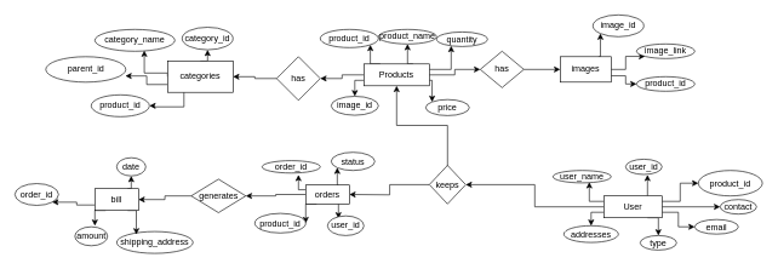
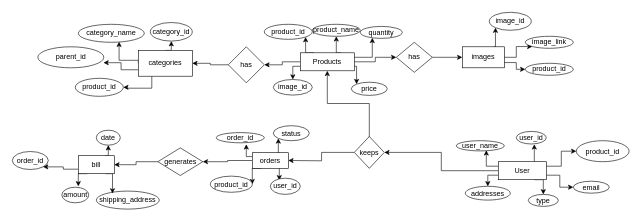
- <mxCell id="7" style="edgeStyle=orthogonalEdgeStyle;rounded=0;orthogonalLoop=1;jettySize=auto;html=1;exitX=1;exitY=0.5;exitDx=0;exitDy=0;entryX=0;entryY=0.5;entryDx=0;entryDy=0;" parent="1" source="10" target="51" edge="1"><mxGeometry relative="1" as="geometry" /></mxCell>
- <mxCell id="51" value="contact" style="ellipse;whiteSpace=wrap;html=1;" parent="1" vertex="1"><mxGeometry x="990" y="274" width="50" height="20" as="geometry" /></mxCell>
